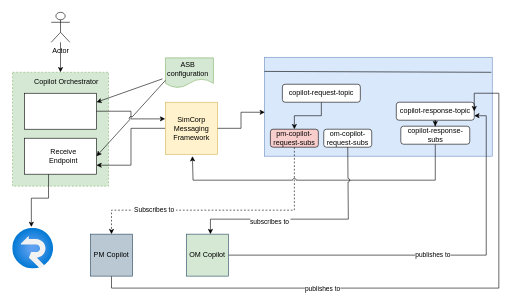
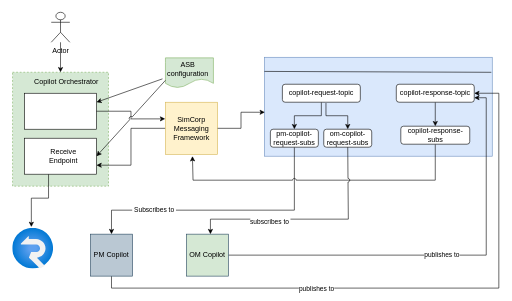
- <mxCell id="25" value="copilot-response-topic" style="rounded=1;whiteSpace=wrap;html=1;" vertex="1" parent="1"><mxGeometry x="660" y="170" width="130" height="30" as="geometry" /></mxCell>
+ <mxCell id="25" value="copilot-response-topic" style="rounded=1;whiteSpace=wrap;html=1;" vertex="1" parent="1"><mxGeometry x="660" y="140" width="130" height="30" as="geometry" /></mxCell>
+ <mxCell id="23" style="edgeStyle=orthogonalEdgeStyle;rounded=0;orthogonalLoop=1;jettySize=auto;html=1;entryX=0.5;entryY=0;entryDx=0;entryDy=0;exitX=0.559;exitY=1.044;exitDx=0;exitDy=0;exitPerimeter=0;" edge="1" parent="1" source="15" target="19"><mxGeometry relative="1" as="geometry"><mxPoint x="535" y="180" as="sourcePoint" /><mxPoint x="500" y="220" as="targetPoint" /></mxGeometry></mxCell>
- <mxCell id="18" value="pm-copilot-request-subs" style="rounded=1;whiteSpace=wrap;html=1;fillColor=#f8cecc;" vertex="1" parent="1"><mxGeometry x="450" y="215" width="80" height="30" as="geometry" /></mxCell>
+ <mxCell id="18" value="pm-copilot-request-subs" style="rounded=1;whiteSpace=wrap;html=1;" vertex="1" parent="1"><mxGeometry x="450" y="215" width="80" height="30" as="geometry" /></mxCell>
- <mxCell id="16" style="edgeStyle=orthogonalEdgeStyle;rounded=0;orthogonalLoop=1;jettySize=auto;html=1;entryX=0.5;entryY=0;entryDx=0;entryDy=0;exitX=0.5;exitY=1;exitDx=0;exitDy=0;verticalAlign=middle;jumpStyle=arc;dashed=1;" edge="1" parent="1" source="18" target="30"><mxGeometry relative="1" as="geometry"><mxPoint x="490" y="311" as="sourcePoint" /><mxPoint x="187.5" y="470" as="targetPoint" /><Array as="points"><mxPoint x="490" y="350" /><mxPoint x="185" y="350" /></Array></mxGeometry></mxCell>
+ <mxCell id="16" style="edgeStyle=orthogonalEdgeStyle;rounded=0;orthogonalLoop=1;jettySize=auto;html=1;entryX=0.5;entryY=0;entryDx=0;entryDy=0;exitX=0.5;exitY=1;exitDx=0;exitDy=0;verticalAlign=middle;jumpStyle=arc;" edge="1" parent="1" source="18" target="30"><mxGeometry relative="1" as="geometry"><mxPoint x="490" y="311" as="sourcePoint" /><mxPoint x="187.5" y="470" as="targetPoint" /><Array as="points"><mxPoint x="490" y="350" /><mxPoint x="185" y="350" /></Array></mxGeometry></mxCell>
